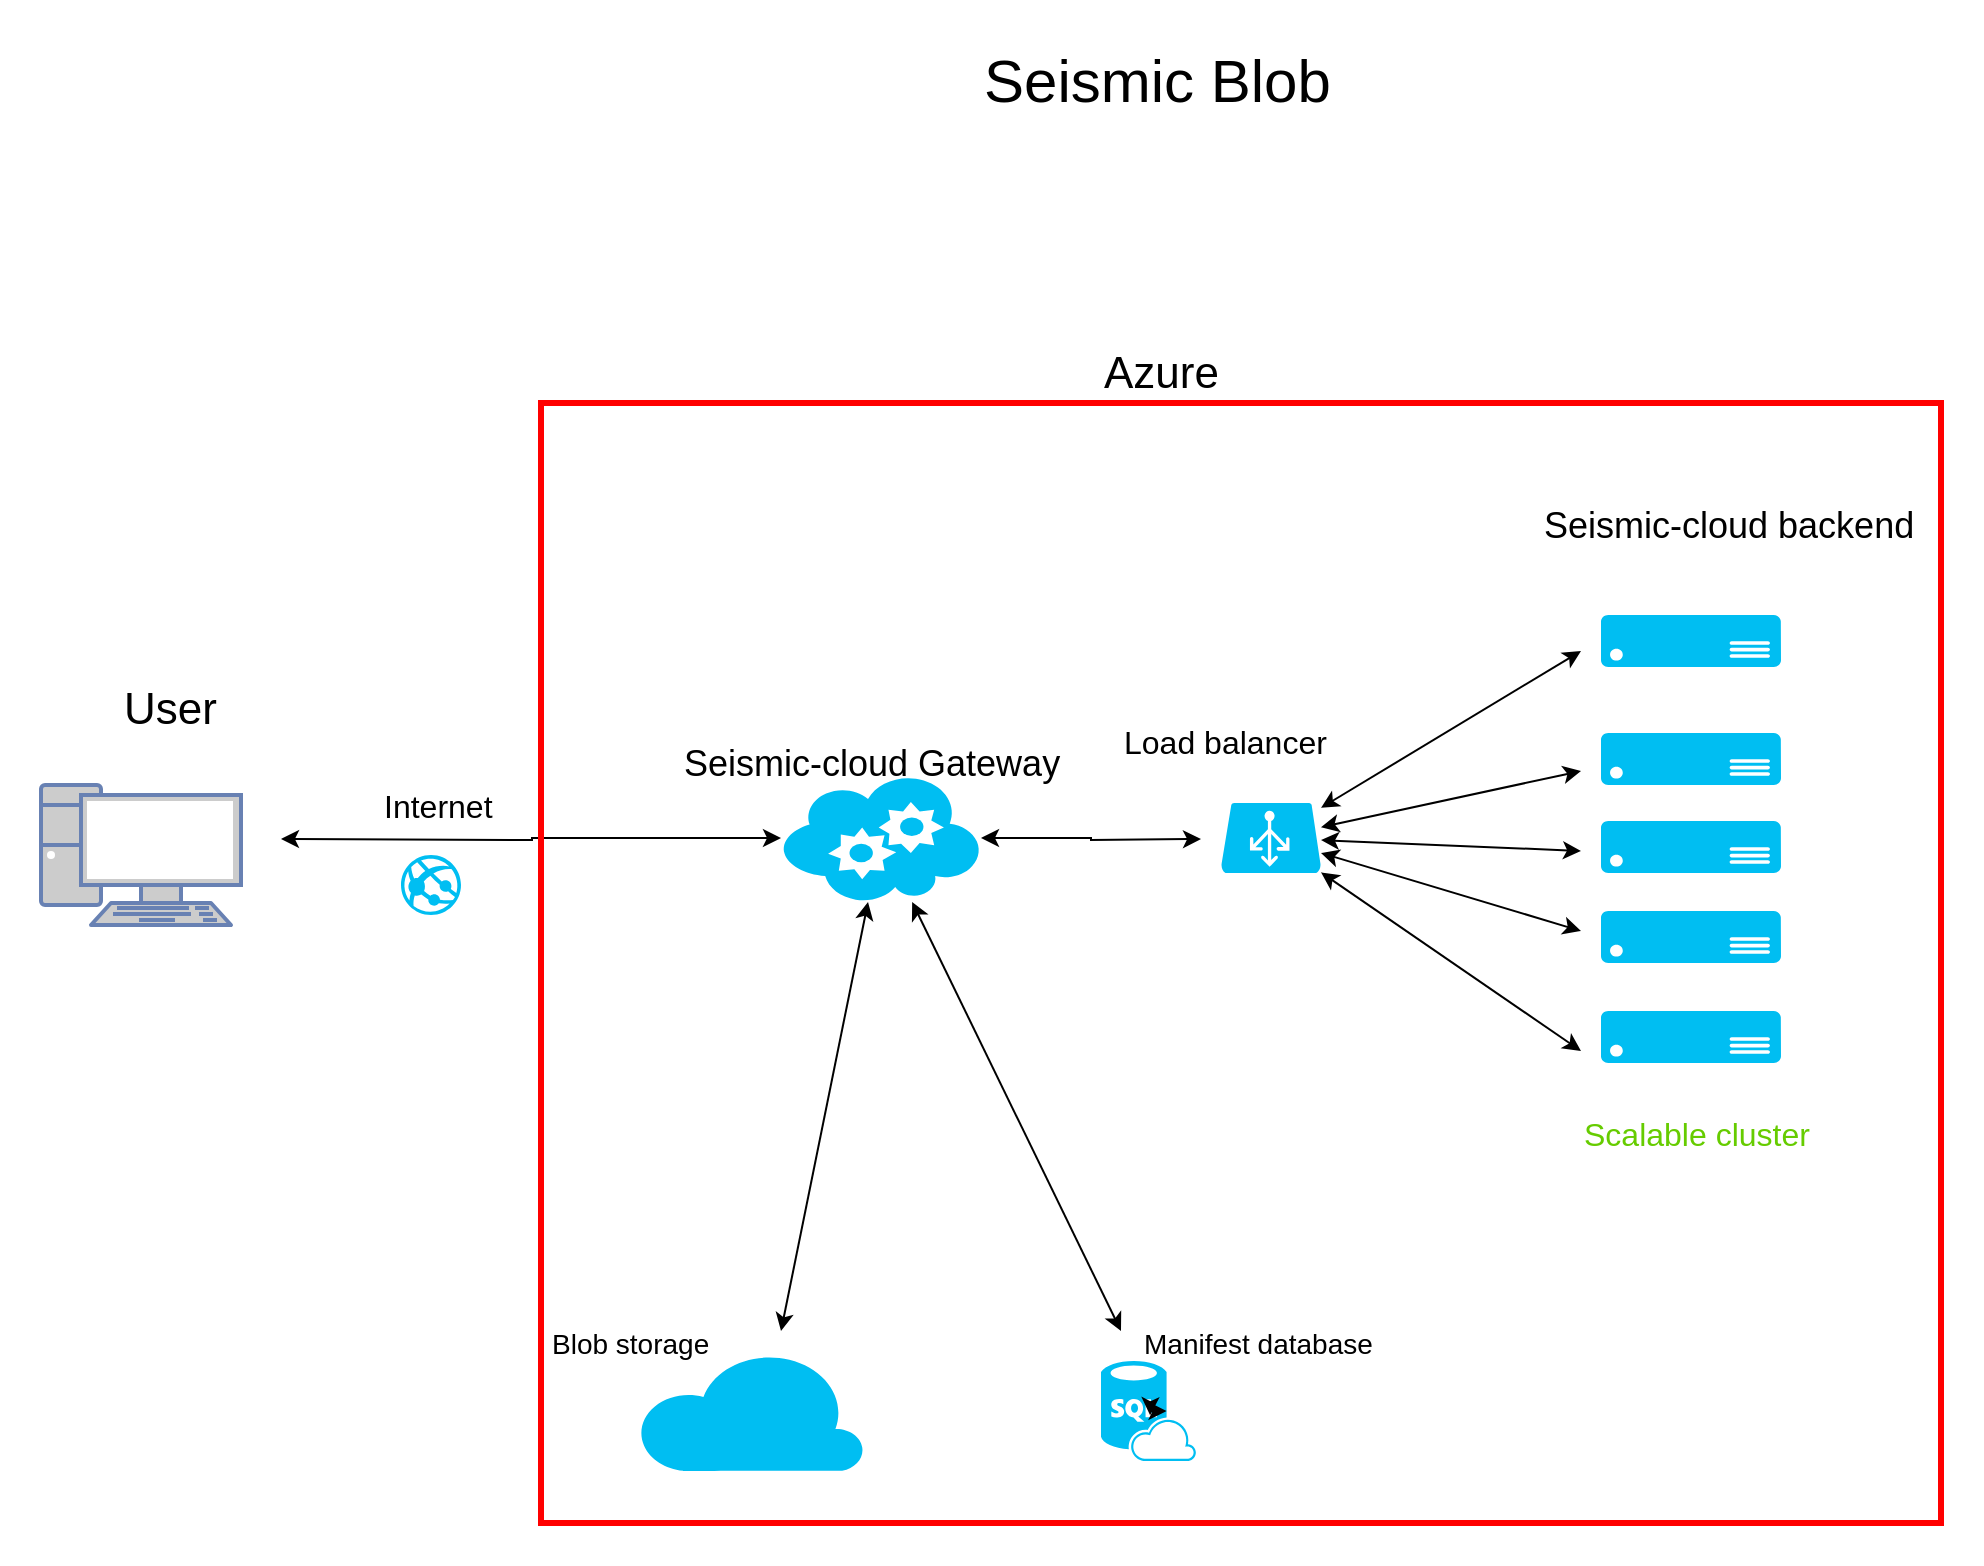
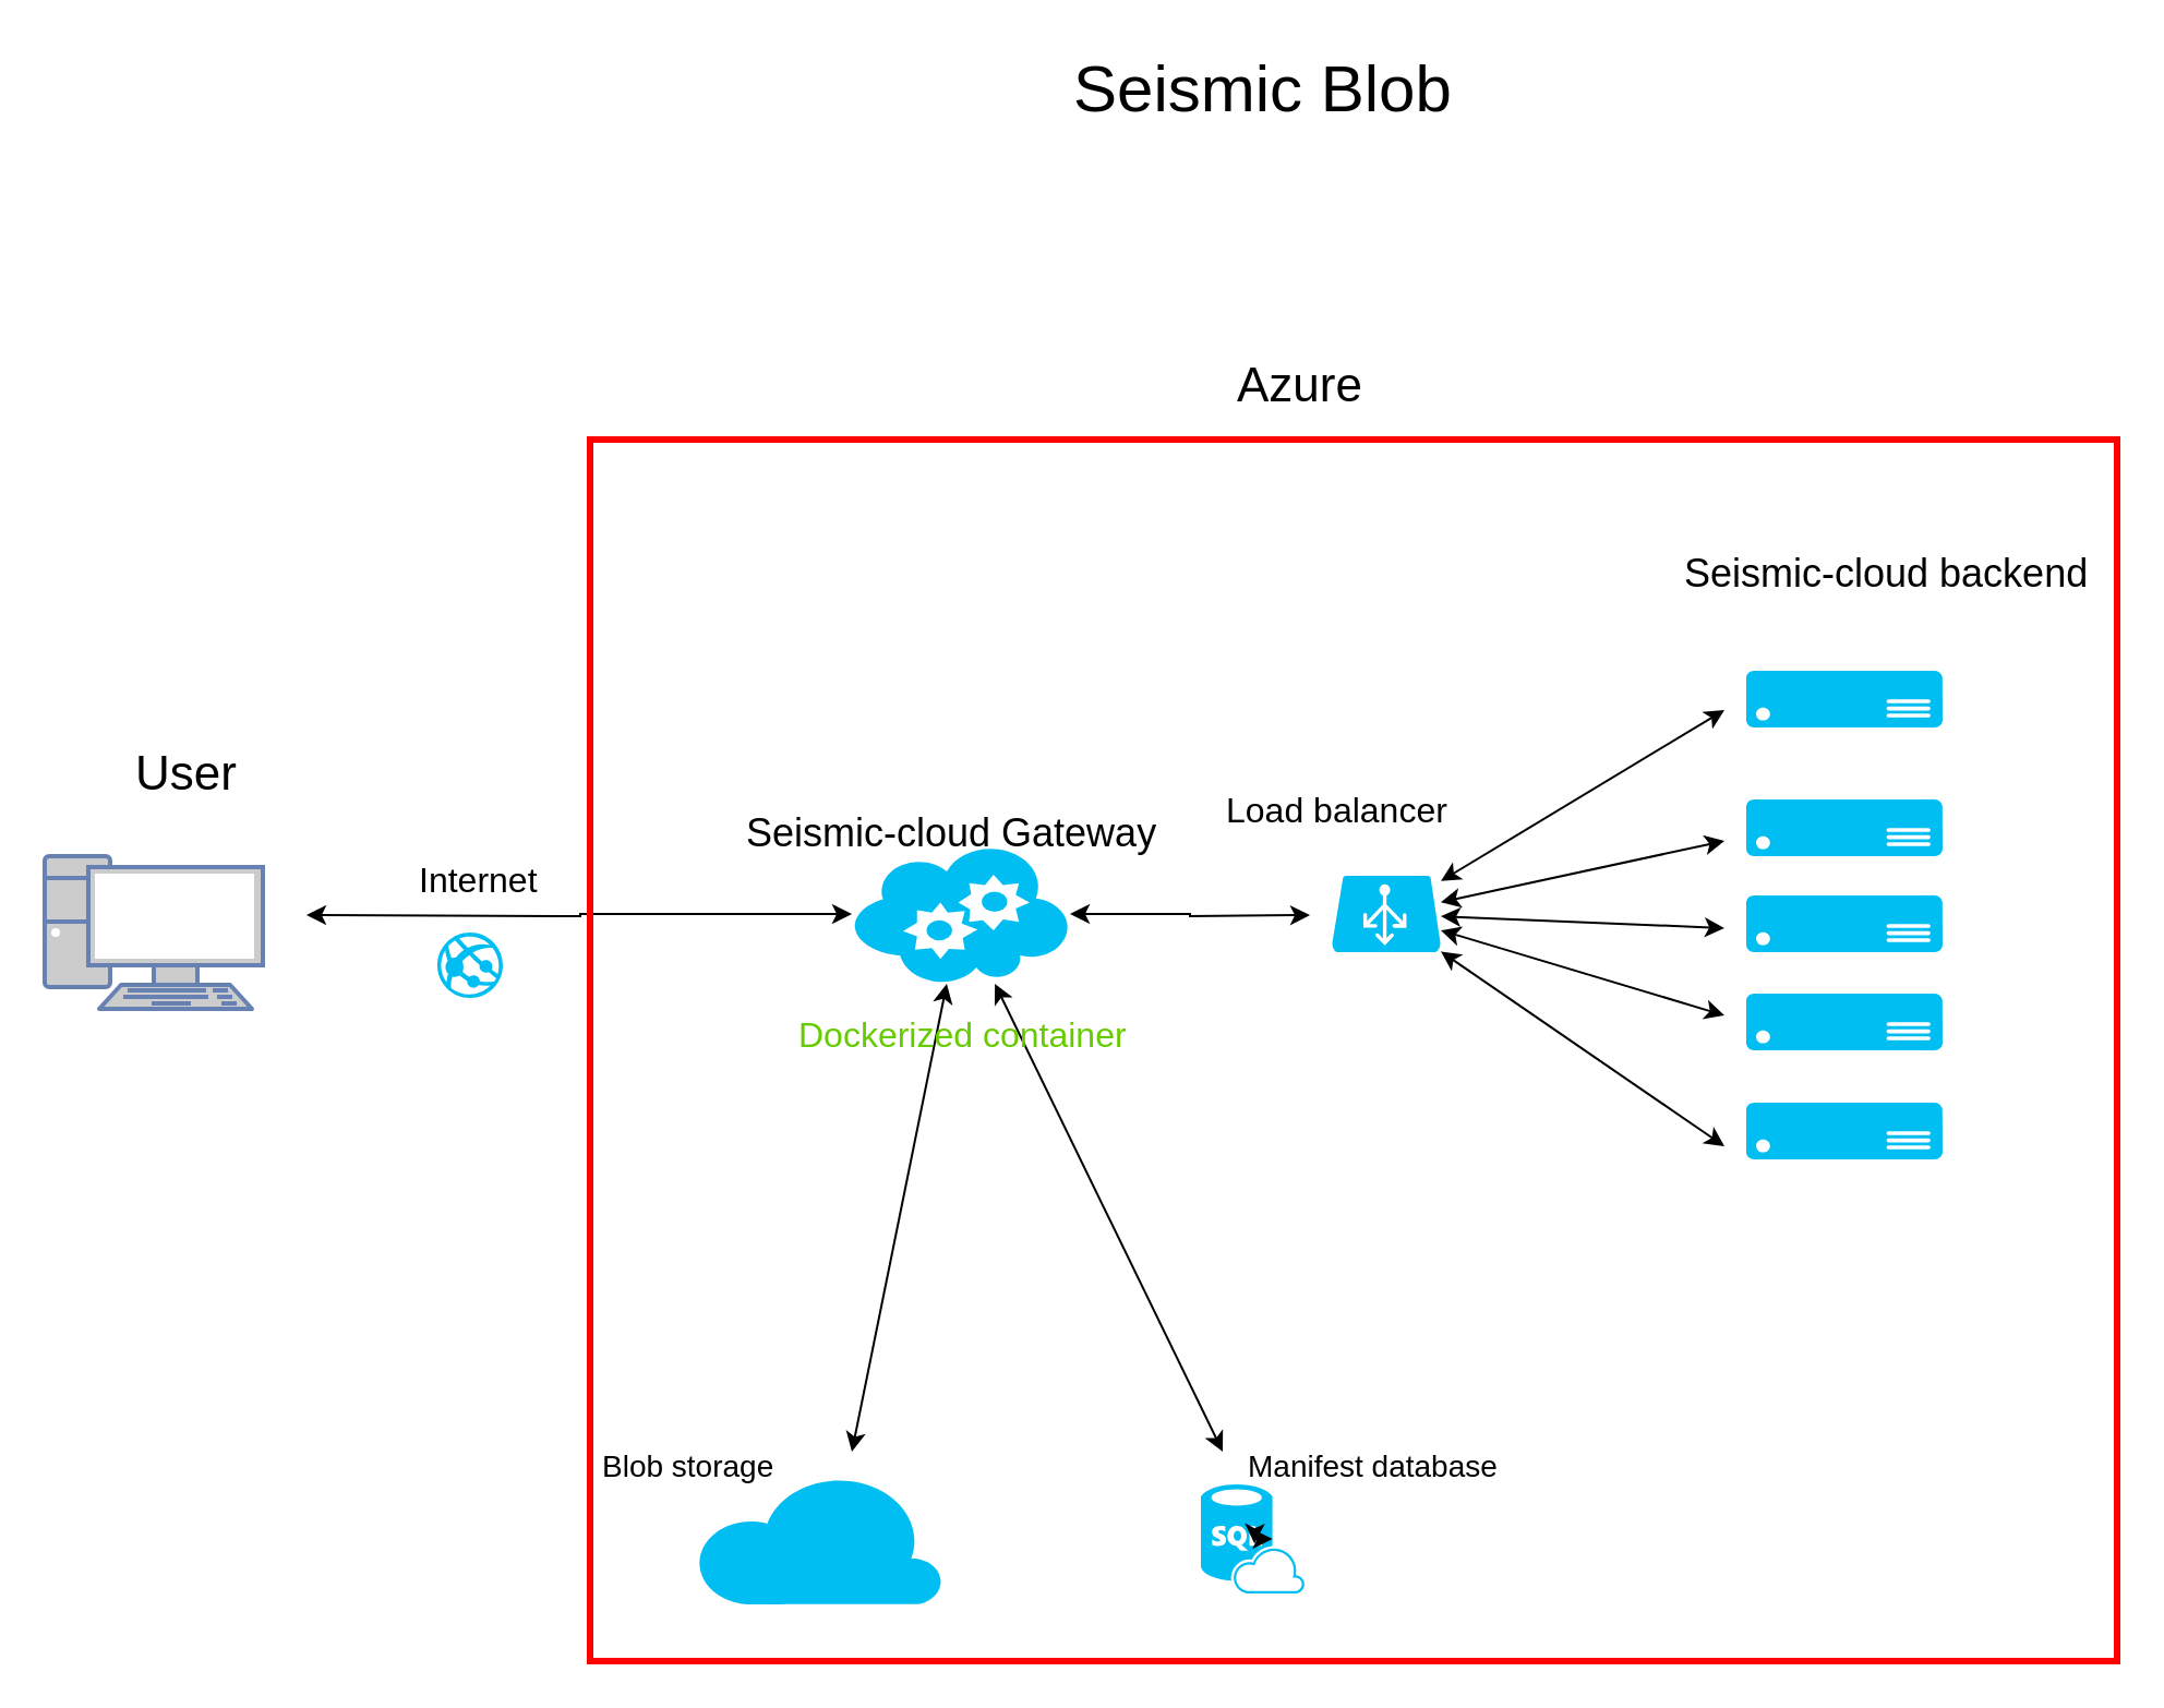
- <mxCell id="31" value="&lt;font style=&quot;font-size: 22px&quot;&gt;Azure&lt;/font&gt;" style="text;html=1;resizable=0;points=[];autosize=1;align=left;verticalAlign=top;spacingTop=-4;" vertex="1" parent="1"><mxGeometry x="550" y="171" width="70" height="20" as="geometry" /></mxCell>
+ <mxCell id="31" value="&lt;font style=&quot;font-size: 22px&quot;&gt;Azure&lt;/font&gt;" style="text;html=1;resizable=0;points=[];autosize=1;align=left;verticalAlign=top;spacingTop=-4;" vertex="1" parent="1"><mxGeometry x="565" y="161" width="70" height="20" as="geometry" /></mxCell>
+ <mxCell id="32" value="&lt;font style=&quot;font-size: 16px&quot; color=&quot;#66cc00&quot;&gt;Dockerized container&lt;/font&gt;" style="text;html=1;resizable=0;points=[];autosize=1;align=left;verticalAlign=top;spacingTop=-4;" vertex="1" parent="1"><mxGeometry x="364" y="462" width="170" height="20" as="geometry" /></mxCell>
- <mxCell id="33" value="&lt;font style=&quot;font-size: 16px&quot; color=&quot;#66cc00&quot;&gt;Scalable cluster&lt;/font&gt;" style="text;html=1;resizable=0;points=[];autosize=1;align=left;verticalAlign=top;spacingTop=-4;" vertex="1" parent="1"><mxGeometry x="790" y="555" width="130" height="20" as="geometry" /></mxCell>
